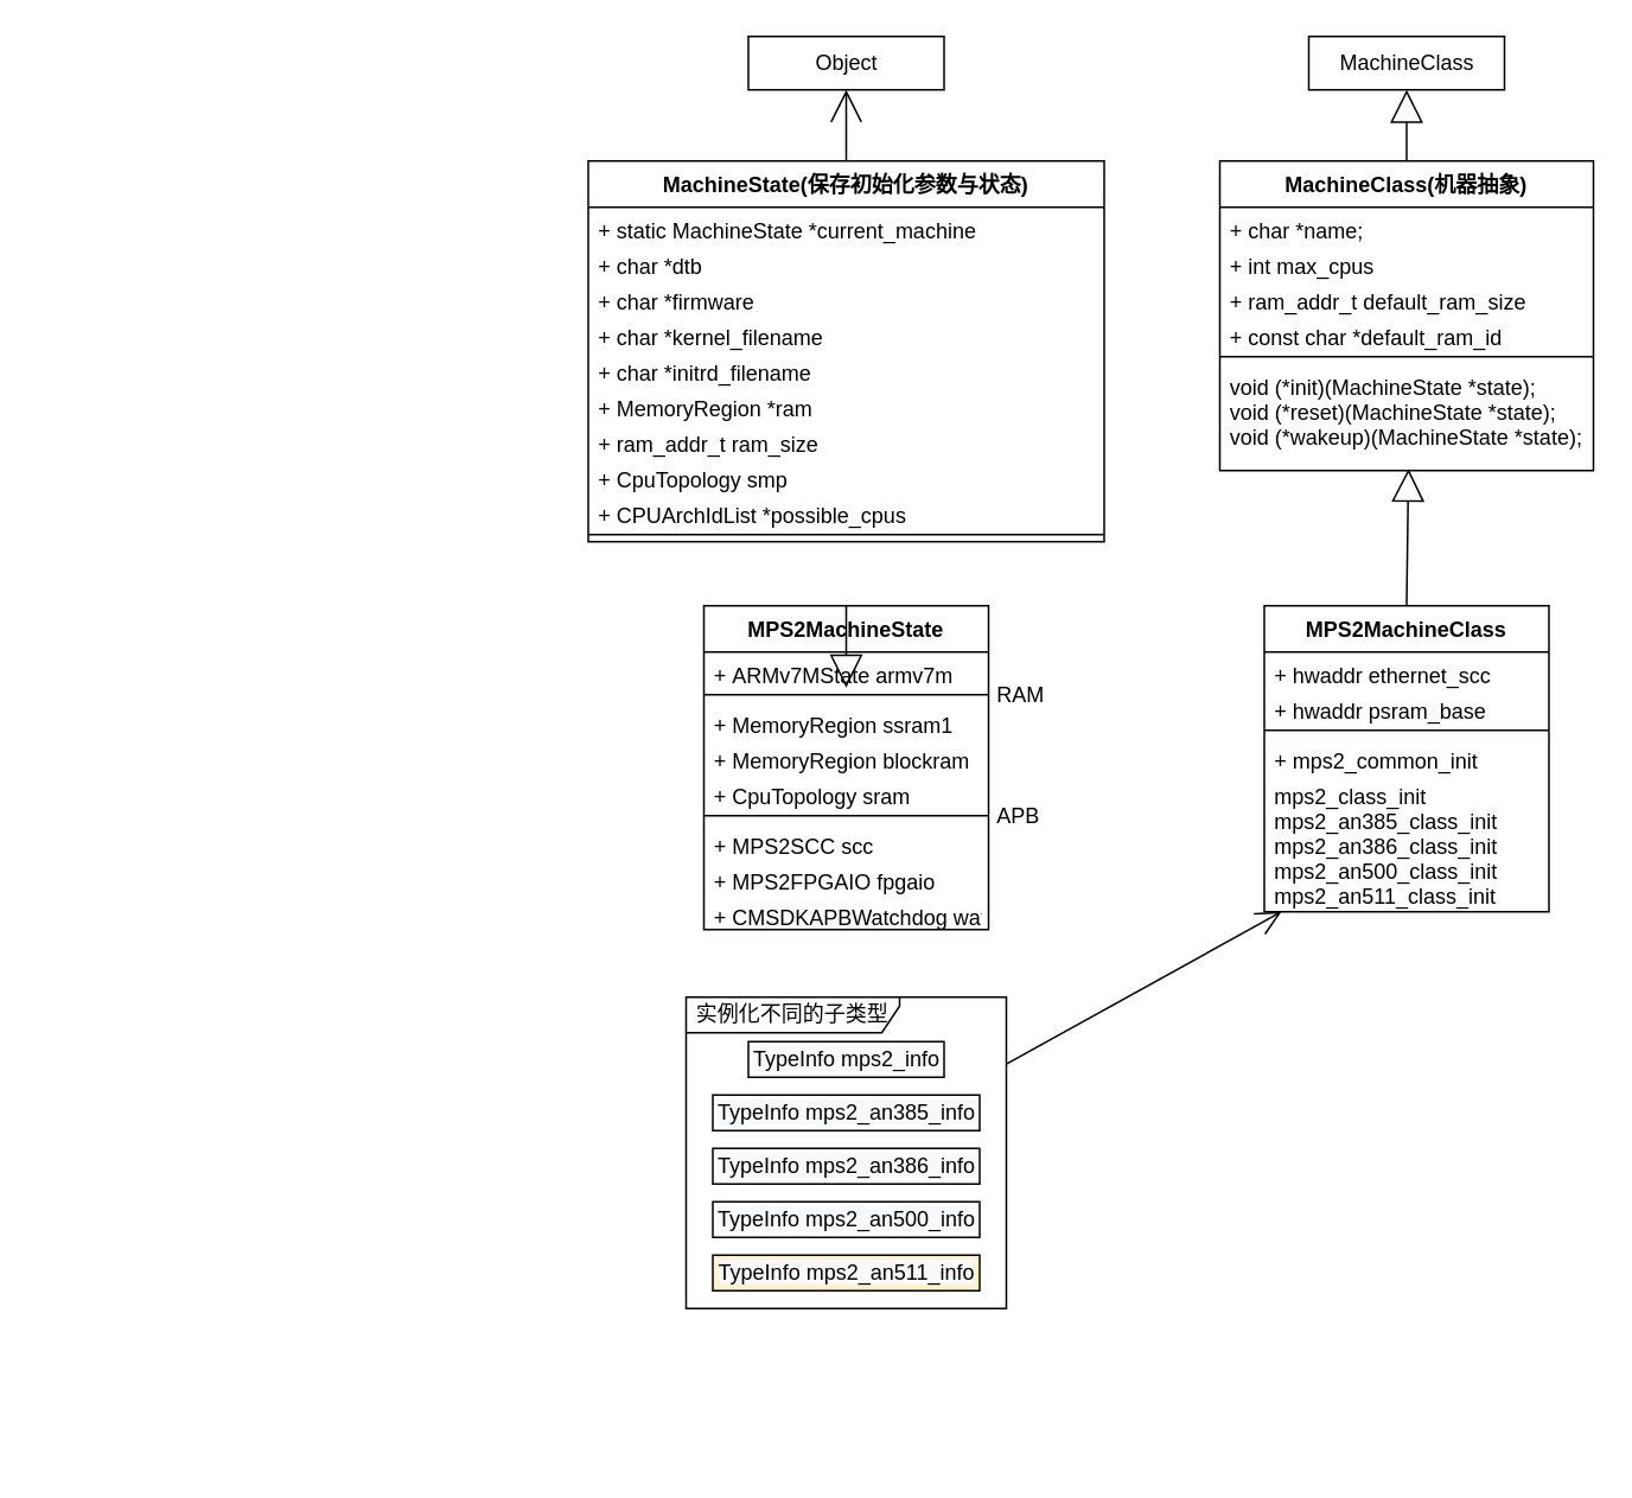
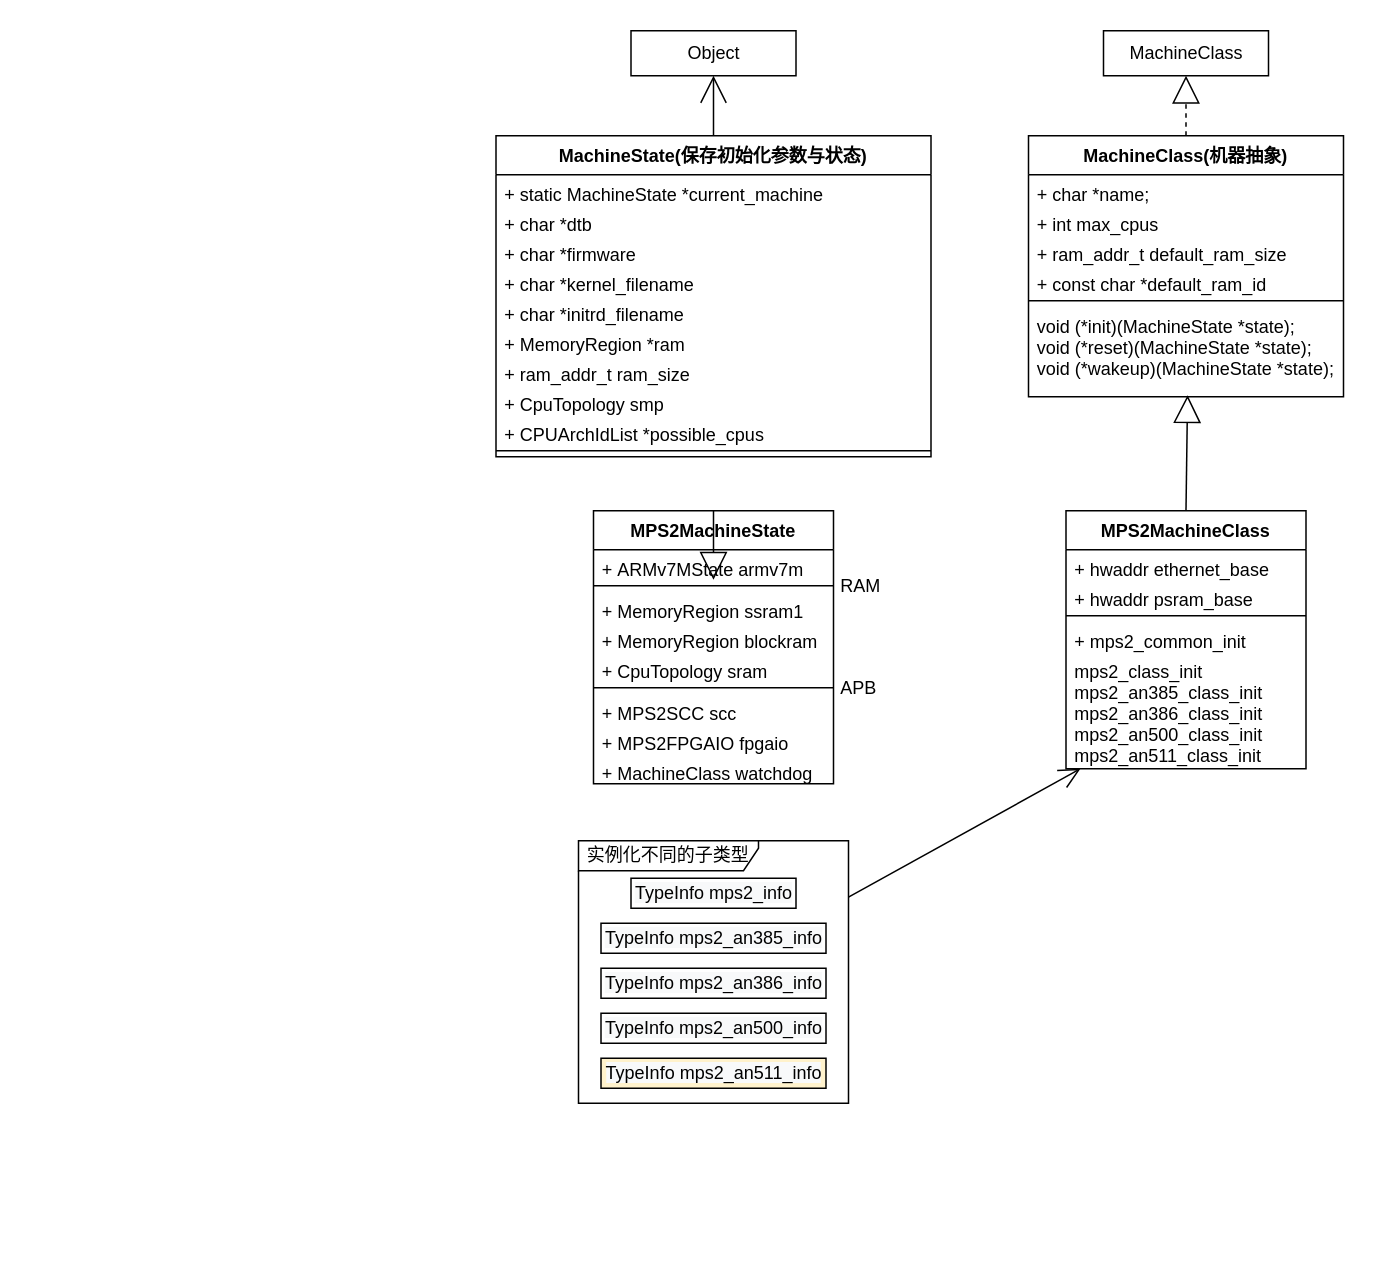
- <mxCell id="23" value="" style="endArrow=block;endSize=16;endFill=0;html=1;rounded=0;exitX=0.5;exitY=0;exitDx=0;exitDy=0;entryX=0.5;entryY=1;entryDx=0;entryDy=0;" parent="1" source="15" target="22" edge="1"><mxGeometry width="160" relative="1" as="geometry"><mxPoint x="485" y="130" as="sourcePoint" /><mxPoint x="501.471" y="60" as="targetPoint" /></mxGeometry></mxCell>
+ <mxCell id="23" value="" style="endArrow=block;endSize=16;endFill=0;html=1;rounded=0;exitX=0.5;exitY=0;exitDx=0;exitDy=0;entryX=0.5;entryY=1;entryDx=0;entryDy=0;dashed=1;" parent="1" source="15" target="22" edge="1"><mxGeometry width="160" relative="1" as="geometry"><mxPoint x="485" y="130" as="sourcePoint" /><mxPoint x="501.471" y="60" as="targetPoint" /></mxGeometry></mxCell>
- <mxCell id="35" value="+ hwaddr ethernet_scc" style="text;strokeColor=none;fillColor=none;align=left;verticalAlign=top;spacingLeft=4;spacingRight=4;overflow=hidden;rotatable=0;points=[[0,0.5],[1,0.5]];portConstraint=eastwest;" parent="34" vertex="1"><mxGeometry y="26" width="160" height="20" as="geometry" /></mxCell>
+ <mxCell id="35" value="+ hwaddr ethernet_base" style="text;strokeColor=none;fillColor=none;align=left;verticalAlign=top;spacingLeft=4;spacingRight=4;overflow=hidden;rotatable=0;points=[[0,0.5],[1,0.5]];portConstraint=eastwest;" parent="34" vertex="1"><mxGeometry y="26" width="160" height="20" as="geometry" /></mxCell>
- <mxCell id="33" value="+ CMSDKAPBWatchdog watchdog" style="text;strokeColor=none;fillColor=none;align=left;verticalAlign=top;spacingLeft=4;spacingRight=4;overflow=hidden;rotatable=0;points=[[0,0.5],[1,0.5]];portConstraint=eastwest;" parent="24" vertex="1"><mxGeometry y="162" width="160" height="20" as="geometry" /></mxCell>
+ <mxCell id="33" value="+ MachineClass watchdog" style="text;strokeColor=none;fillColor=none;align=left;verticalAlign=top;spacingLeft=4;spacingRight=4;overflow=hidden;rotatable=0;points=[[0,0.5],[1,0.5]];portConstraint=eastwest;" parent="24" vertex="1"><mxGeometry y="162" width="160" height="20" as="geometry" /></mxCell>
